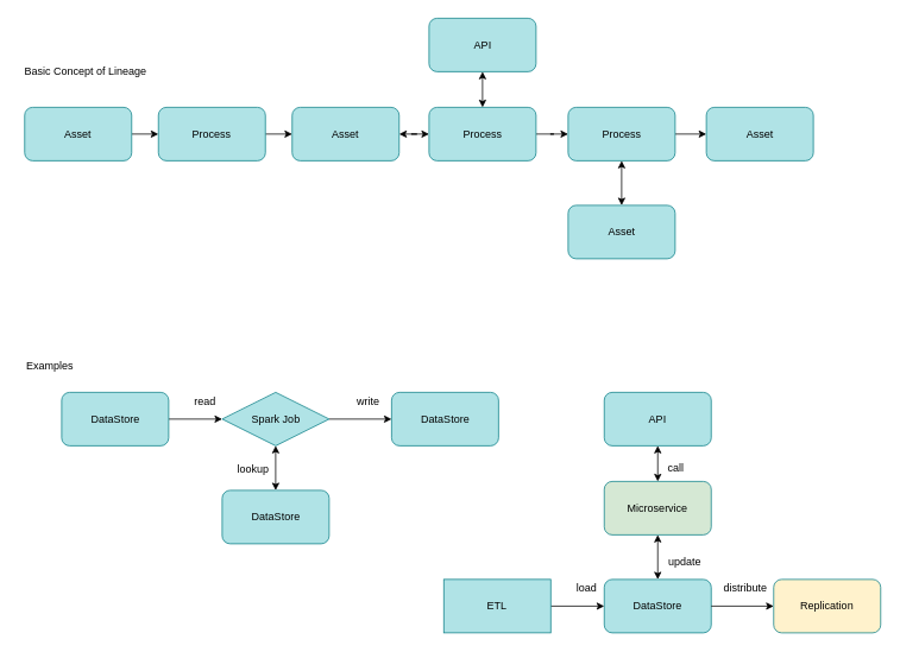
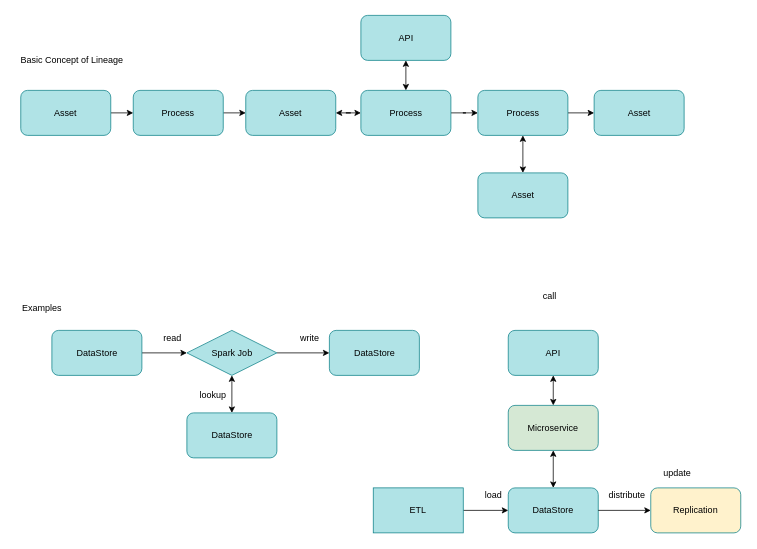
- <mxCell id="38" value="call" style="text;html=1;align=center;verticalAlign=middle;resizable=0;points=[];autosize=1;" parent="1" vertex="1"><mxGeometry x="742" y="514.5" width="30" height="20" as="geometry" /></mxCell>
+ <mxCell id="38" value="call" style="text;html=1;align=center;verticalAlign=middle;resizable=0;points=[];autosize=1;" parent="1" vertex="1"><mxGeometry x="717" y="384.5" width="30" height="20" as="geometry" /></mxCell>
- <mxCell id="39" value="update" style="text;html=1;align=center;verticalAlign=middle;resizable=0;points=[];autosize=1;" parent="1" vertex="1"><mxGeometry x="742" y="620" width="50" height="20" as="geometry" /></mxCell>
+ <mxCell id="39" value="update" style="text;html=1;align=center;verticalAlign=middle;resizable=0;points=[];autosize=1;" parent="1" vertex="1"><mxGeometry x="877" y="620" width="50" height="20" as="geometry" /></mxCell>
